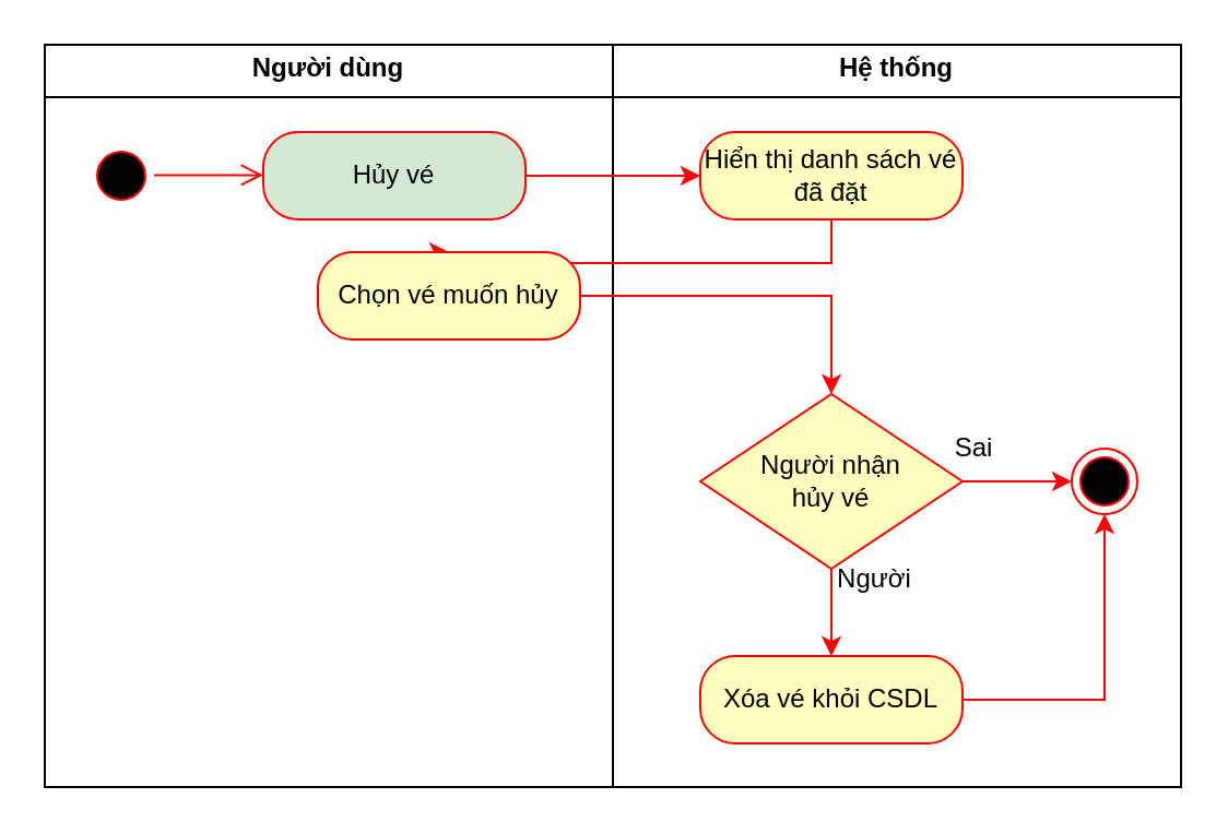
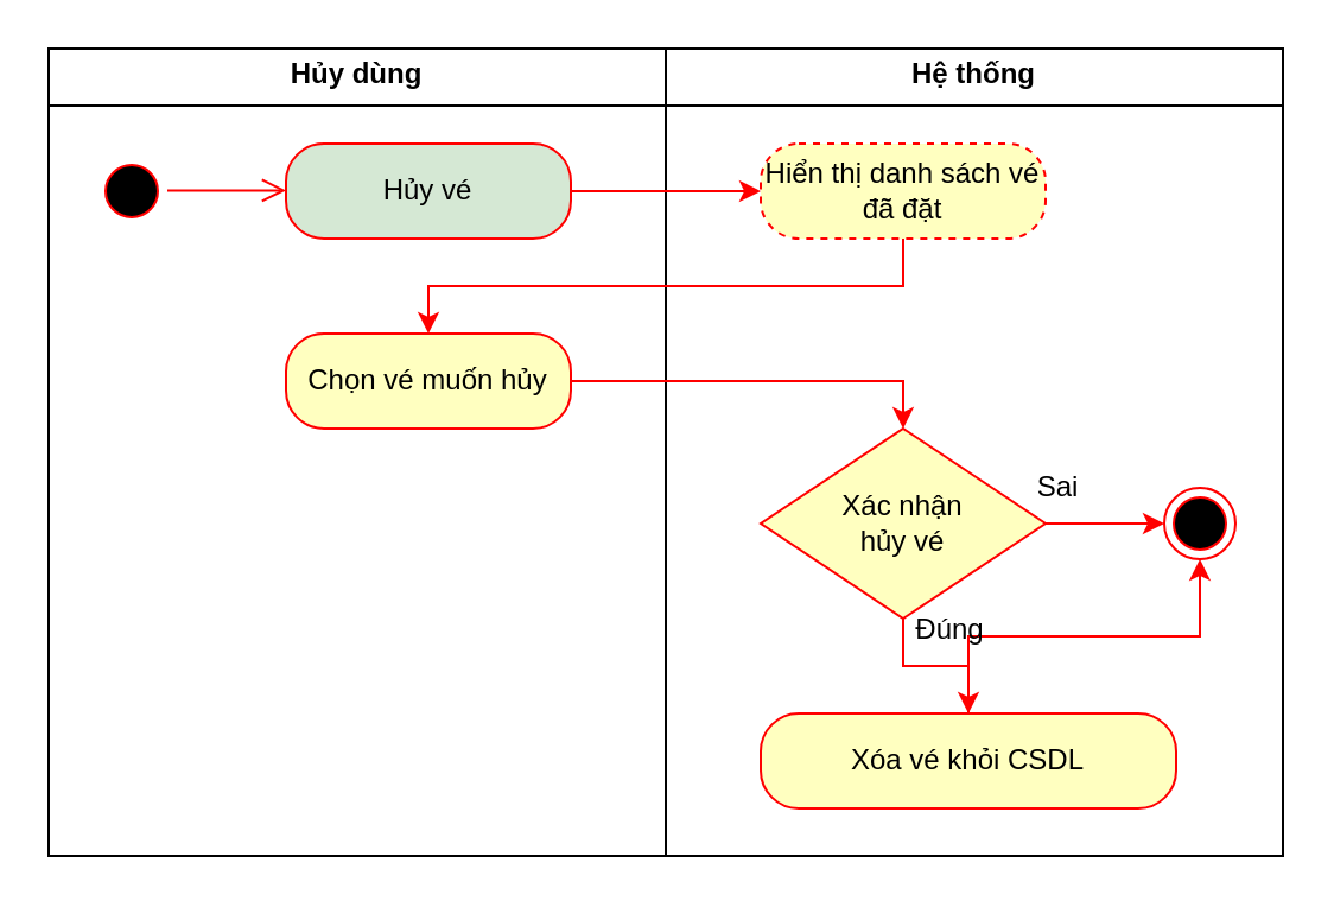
- <mxCell id="3" value="&lt;p style=&quot;margin:0px;margin-top:4px;text-align:center;&quot;&gt;&lt;b&gt;Người dùng&lt;/b&gt;&lt;/p&gt;&lt;hr size=&quot;1&quot; style=&quot;border-style:solid;&quot;&gt;&lt;div style=&quot;height:2px;&quot;&gt;&lt;/div&gt;" style="verticalAlign=top;align=left;overflow=fill;html=1;whiteSpace=wrap;" vertex="1" parent="1"><mxGeometry width="260" height="340" as="geometry" x="20" y="20" /></mxCell>
+ <mxCell id="3" value="&lt;p style=&quot;margin:0px;margin-top:4px;text-align:center;&quot;&gt;&lt;b&gt;Hủy dùng&lt;/b&gt;&lt;/p&gt;&lt;hr size=&quot;1&quot; style=&quot;border-style:solid;&quot;&gt;&lt;div style=&quot;height:2px;&quot;&gt;&lt;/div&gt;" style="verticalAlign=top;align=left;overflow=fill;html=1;whiteSpace=wrap;" vertex="1" parent="1"><mxGeometry width="260" height="340" as="geometry" x="20" y="20" /></mxCell>
- <mxCell id="9" value="Hiển thị danh sách vé đã đặt" style="rounded=1;whiteSpace=wrap;html=1;arcSize=40;fontColor=#000000;fillColor=#ffffc0;strokeColor=#FF0000;" vertex="1" parent="1"><mxGeometry x="320" y="60" width="120" height="40" as="geometry" /></mxCell>
+ <mxCell id="9" value="Hiển thị danh sách vé đã đặt" style="rounded=1;whiteSpace=wrap;html=1;arcSize=40;fontColor=#000000;fillColor=#ffffc0;strokeColor=#FF0000;dashed=1;" vertex="1" parent="1"><mxGeometry x="320" y="60" width="120" height="40" as="geometry" /></mxCell>
- <mxCell id="11" value="Chọn vé muốn hủy" style="rounded=1;whiteSpace=wrap;html=1;arcSize=40;fontColor=#000000;fillColor=#ffffc0;strokeColor=#FF0000;" vertex="1" parent="1"><mxGeometry x="145" y="115" width="120" height="40" as="geometry" /></mxCell>
+ <mxCell id="11" value="Chọn vé muốn hủy" style="rounded=1;whiteSpace=wrap;html=1;arcSize=40;fontColor=#000000;fillColor=#ffffc0;strokeColor=#FF0000;" vertex="1" parent="1"><mxGeometry x="120" y="140" width="120" height="40" as="geometry" /></mxCell>
- <mxCell id="14" value="Người nhận&lt;br&gt;hủy vé" style="rhombus;whiteSpace=wrap;html=1;fontColor=#000000;fillColor=#ffffc0;strokeColor=#FF0000;" vertex="1" parent="1"><mxGeometry x="320" y="180" width="120" height="80" as="geometry" /></mxCell>
+ <mxCell id="14" value="Xác nhận&lt;br&gt;hủy vé" style="rhombus;whiteSpace=wrap;html=1;fontColor=#000000;fillColor=#ffffc0;strokeColor=#FF0000;" vertex="1" parent="1"><mxGeometry x="320" y="180" width="120" height="80" as="geometry" /></mxCell>
- <mxCell id="18" value="Người" style="text;html=1;align=center;verticalAlign=middle;whiteSpace=wrap;rounded=0;fontFamily=Helvetica;fontSize=12;fontColor=#000000;" vertex="1" parent="1"><mxGeometry x="370" y="250" width="60" height="30" as="geometry" /></mxCell>
+ <mxCell id="18" value="Đúng" style="text;html=1;align=center;verticalAlign=middle;whiteSpace=wrap;rounded=0;fontFamily=Helvetica;fontSize=12;fontColor=#000000;" vertex="1" parent="1"><mxGeometry x="370" y="250" width="60" height="30" as="geometry" /></mxCell>
- <mxCell id="16" value="Xóa vé khỏi CSDL" style="rounded=1;whiteSpace=wrap;html=1;arcSize=40;fontColor=#000000;fillColor=#ffffc0;strokeColor=#FF0000;" vertex="1" parent="1"><mxGeometry x="320" y="300" width="120" height="40" as="geometry" /></mxCell>
+ <mxCell id="16" value="Xóa vé khỏi CSDL" style="rounded=1;whiteSpace=wrap;html=1;arcSize=40;fontColor=#000000;fillColor=#ffffc0;strokeColor=#FF0000;" vertex="1" parent="1"><mxGeometry x="320" y="300" width="175" height="40" as="geometry" /></mxCell>
